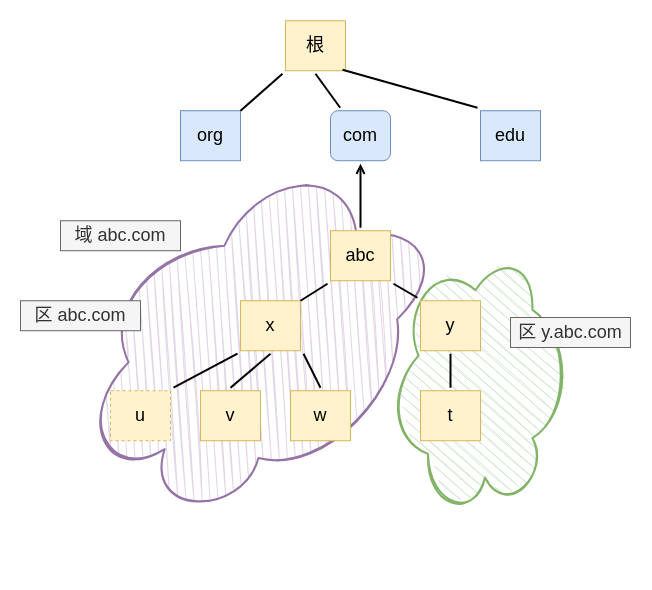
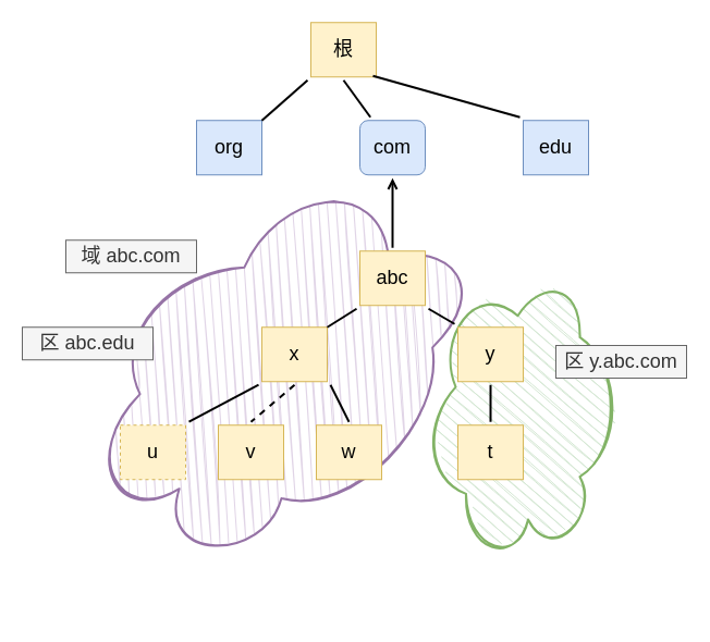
- <mxCell id="26" value="区 abc.com" style="rounded=0;whiteSpace=wrap;html=1;fontSize=18;strokeWidth=1;fillColor=#f5f5f5;fontColor=#333333;strokeColor=#666666;" parent="1" vertex="1"><mxGeometry x="20" y="300.24" width="120" height="30" as="geometry" /></mxCell>
+ <mxCell id="26" value="区 abc.edu" style="rounded=0;whiteSpace=wrap;html=1;fontSize=18;strokeWidth=1;fillColor=#f5f5f5;fontColor=#333333;strokeColor=#666666;" parent="1" vertex="1"><mxGeometry x="20" y="300.24" width="120" height="30" as="geometry" /></mxCell>
- <mxCell id="23" value="" style="endArrow=none;html=1;rounded=0;fontSize=18;exitX=0.5;exitY=1;exitDx=0;exitDy=0;entryX=0.5;entryY=0;entryDx=0;entryDy=0;strokeWidth=2;" parent="1" source="9" target="13" edge="1"><mxGeometry width="50" height="50" relative="1" as="geometry"><mxPoint x="313" y="363.24" as="sourcePoint" /><mxPoint x="330" y="397.24" as="targetPoint" /></mxGeometry></mxCell>
+ <mxCell id="23" value="" style="endArrow=none;html=1;rounded=0;fontSize=18;exitX=0.5;exitY=1;exitDx=0;exitDy=0;entryX=0.5;entryY=0;entryDx=0;entryDy=0;strokeWidth=2;dashed=1;" parent="1" source="9" target="13" edge="1"><mxGeometry width="50" height="50" relative="1" as="geometry"><mxPoint x="313" y="363.24" as="sourcePoint" /><mxPoint x="330" y="397.24" as="targetPoint" /></mxGeometry></mxCell>
